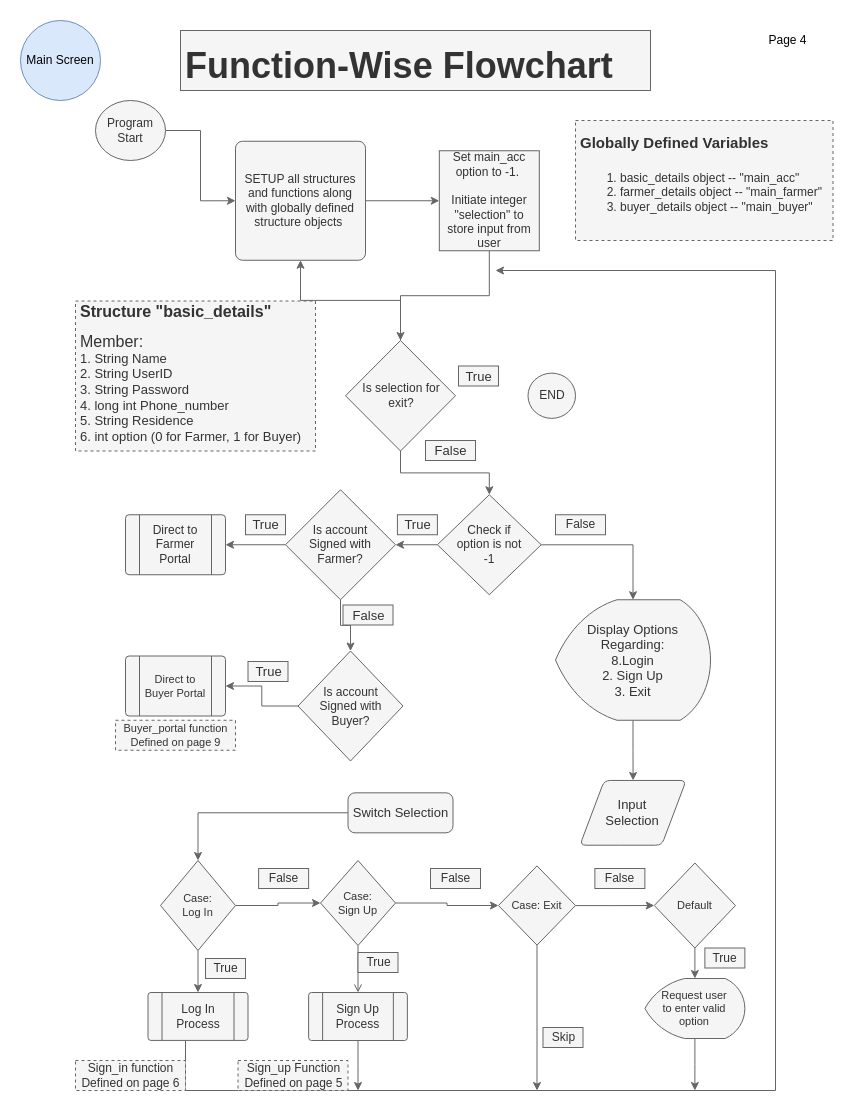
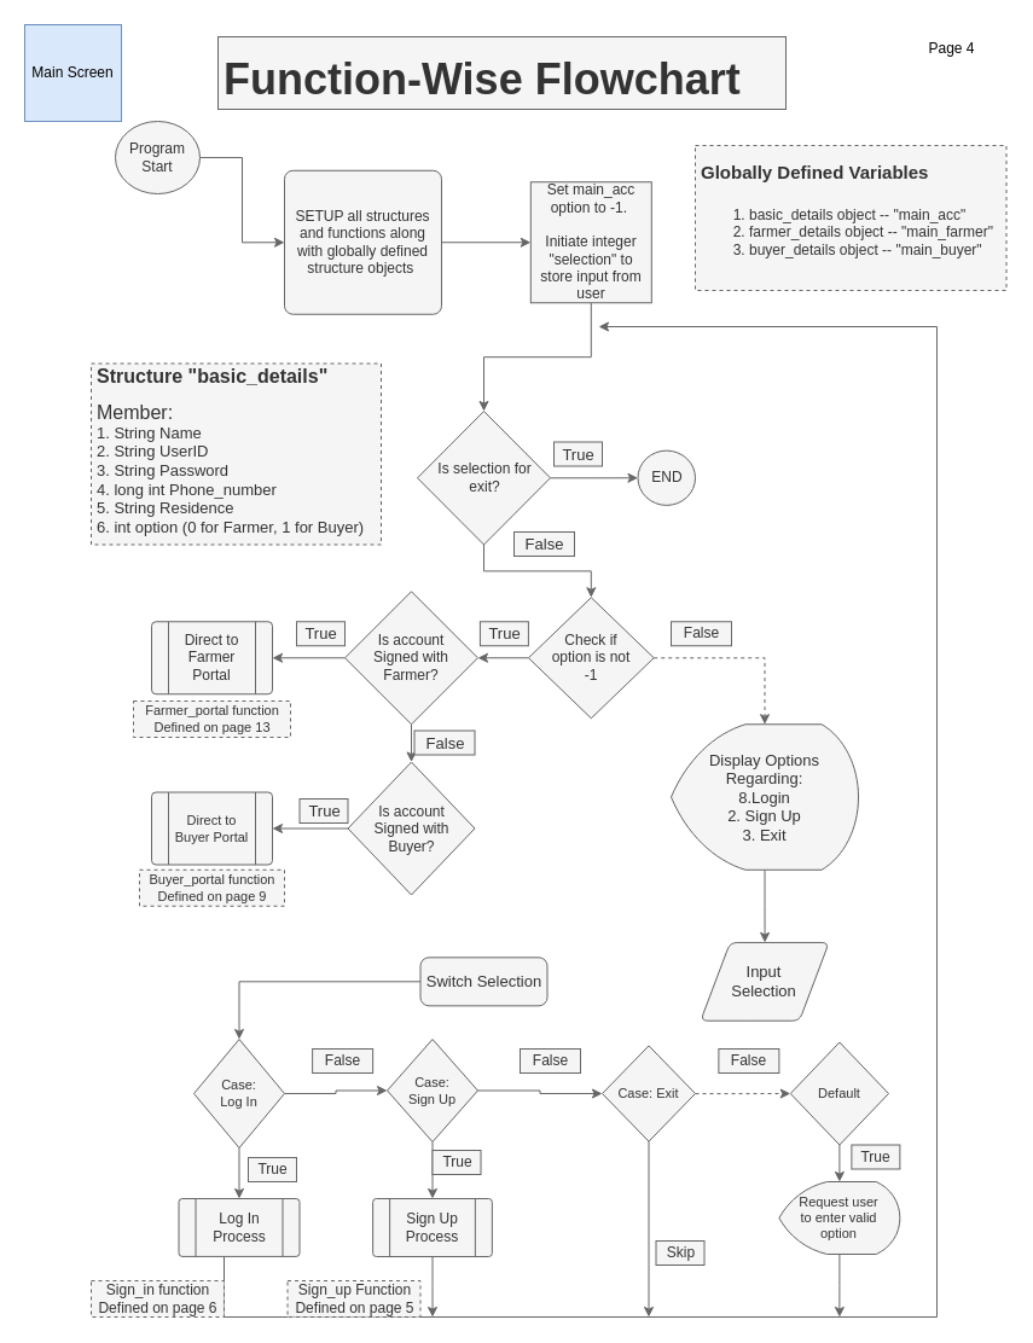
- <mxCell id="66" value="Main Screen" style="ellipse;whiteSpace=wrap;html=1;aspect=fixed;fillColor=#dae8fc;strokeColor=#6c8ebf;" vertex="1" parent="1"><mxGeometry x="20" y="20" width="80" height="80" as="geometry" /></mxCell>
+ <mxCell id="66" value="Main Screen" style="whiteSpace=wrap;html=1;aspect=fixed;fillColor=#dae8fc;strokeColor=#6c8ebf;" vertex="1" parent="1"><mxGeometry x="20" y="20" width="80" height="80" as="geometry" /></mxCell>
- <mxCell id="10" style="edgeStyle=orthogonalEdgeStyle;rounded=0;orthogonalLoop=1;jettySize=auto;html=1;fillColor=#f5f5f5;strokeColor=#666666;" parent="1" source="12" target="8" edge="1"><mxGeometry relative="1" as="geometry" /></mxCell>
+ <mxCell id="10" style="edgeStyle=orthogonalEdgeStyle;rounded=0;orthogonalLoop=1;jettySize=auto;html=1;entryX=0;entryY=0.5;entryDx=0;entryDy=0;entryPerimeter=0;fillColor=#f5f5f5;strokeColor=#666666;" parent="1" source="12" target="40" edge="1"><mxGeometry relative="1" as="geometry" /></mxCell>
- <mxCell id="38" style="edgeStyle=orthogonalEdgeStyle;rounded=0;orthogonalLoop=1;jettySize=auto;html=1;entryX=0.5;entryY=0;entryDx=0;entryDy=0;entryPerimeter=0;fontSize=14;fillColor=#f5f5f5;strokeColor=#666666;" parent="1" source="39" target="6" edge="1"><mxGeometry relative="1" as="geometry" /></mxCell>
+ <mxCell id="38" style="edgeStyle=orthogonalEdgeStyle;rounded=0;orthogonalLoop=1;jettySize=auto;html=1;entryX=0.5;entryY=0;entryDx=0;entryDy=0;entryPerimeter=0;fontSize=14;fillColor=#f5f5f5;strokeColor=#666666;dashed=1;" parent="1" source="39" target="6" edge="1"><mxGeometry relative="1" as="geometry" /></mxCell>
+ <mxCell id="59" value="Farmer_portal&amp;nbsp;function&lt;br&gt;Defined on page 13" style="text;html=1;align=center;verticalAlign=middle;resizable=0;points=[];autosize=1;fontSize=11;dashed=1;fillColor=#f5f5f5;strokeColor=#666666;fontColor=#333333;" parent="1" vertex="1"><mxGeometry x="110" y="580" width="130" height="30" as="geometry" /></mxCell>
- <mxCell id="18" value="Is account Signed with Buyer?" style="strokeWidth=1;html=1;shape=mxgraph.flowchart.decision;whiteSpace=wrap;fontSize=12;spacingLeft=15;spacingRight=15;fillColor=#f5f5f5;strokeColor=#666666;fontColor=#333333;" parent="1" vertex="1"><mxGeometry x="297.5" y="650.5" width="105" height="110" as="geometry" /></mxCell>
+ <mxCell id="18" value="Is account Signed with Buyer?" style="strokeWidth=1;html=1;shape=mxgraph.flowchart.decision;whiteSpace=wrap;fontSize=12;spacingLeft=15;spacingRight=15;fillColor=#f5f5f5;strokeColor=#666666;fontColor=#333333;" parent="1" vertex="1"><mxGeometry x="287.5" y="630.5" width="105" height="110" as="geometry" /></mxCell>
- <mxCell id="28" style="edgeStyle=orthogonalEdgeStyle;rounded=0;orthogonalLoop=1;jettySize=auto;html=1;entryX=0;entryY=0.5;entryDx=0;entryDy=0;entryPerimeter=0;fontSize=14;fillColor=#f5f5f5;strokeColor=#666666;" parent="1" source="30" target="32" edge="1"><mxGeometry relative="1" as="geometry" /></mxCell>
+ <mxCell id="28" style="edgeStyle=orthogonalEdgeStyle;rounded=0;orthogonalLoop=1;jettySize=auto;html=1;entryX=0;entryY=0.5;entryDx=0;entryDy=0;entryPerimeter=0;fontSize=14;fillColor=#f5f5f5;strokeColor=#666666;dashed=1;" parent="1" source="30" target="32" edge="1"><mxGeometry relative="1" as="geometry" /></mxCell>
- <mxCell id="25" style="edgeStyle=orthogonalEdgeStyle;rounded=0;orthogonalLoop=1;jettySize=auto;html=1;exitX=0.5;exitY=1;exitDx=0;exitDy=0;exitPerimeter=0;fontSize=14;fillColor=#f5f5f5;strokeColor=#666666;endArrow=open;" parent="1" source="27" target="36" edge="1"><mxGeometry relative="1" as="geometry" /></mxCell>
+ <mxCell id="25" style="edgeStyle=orthogonalEdgeStyle;rounded=0;orthogonalLoop=1;jettySize=auto;html=1;exitX=0.5;exitY=1;exitDx=0;exitDy=0;exitPerimeter=0;fontSize=14;fillColor=#f5f5f5;strokeColor=#666666;" parent="1" source="27" target="36" edge="1"><mxGeometry relative="1" as="geometry" /></mxCell>
